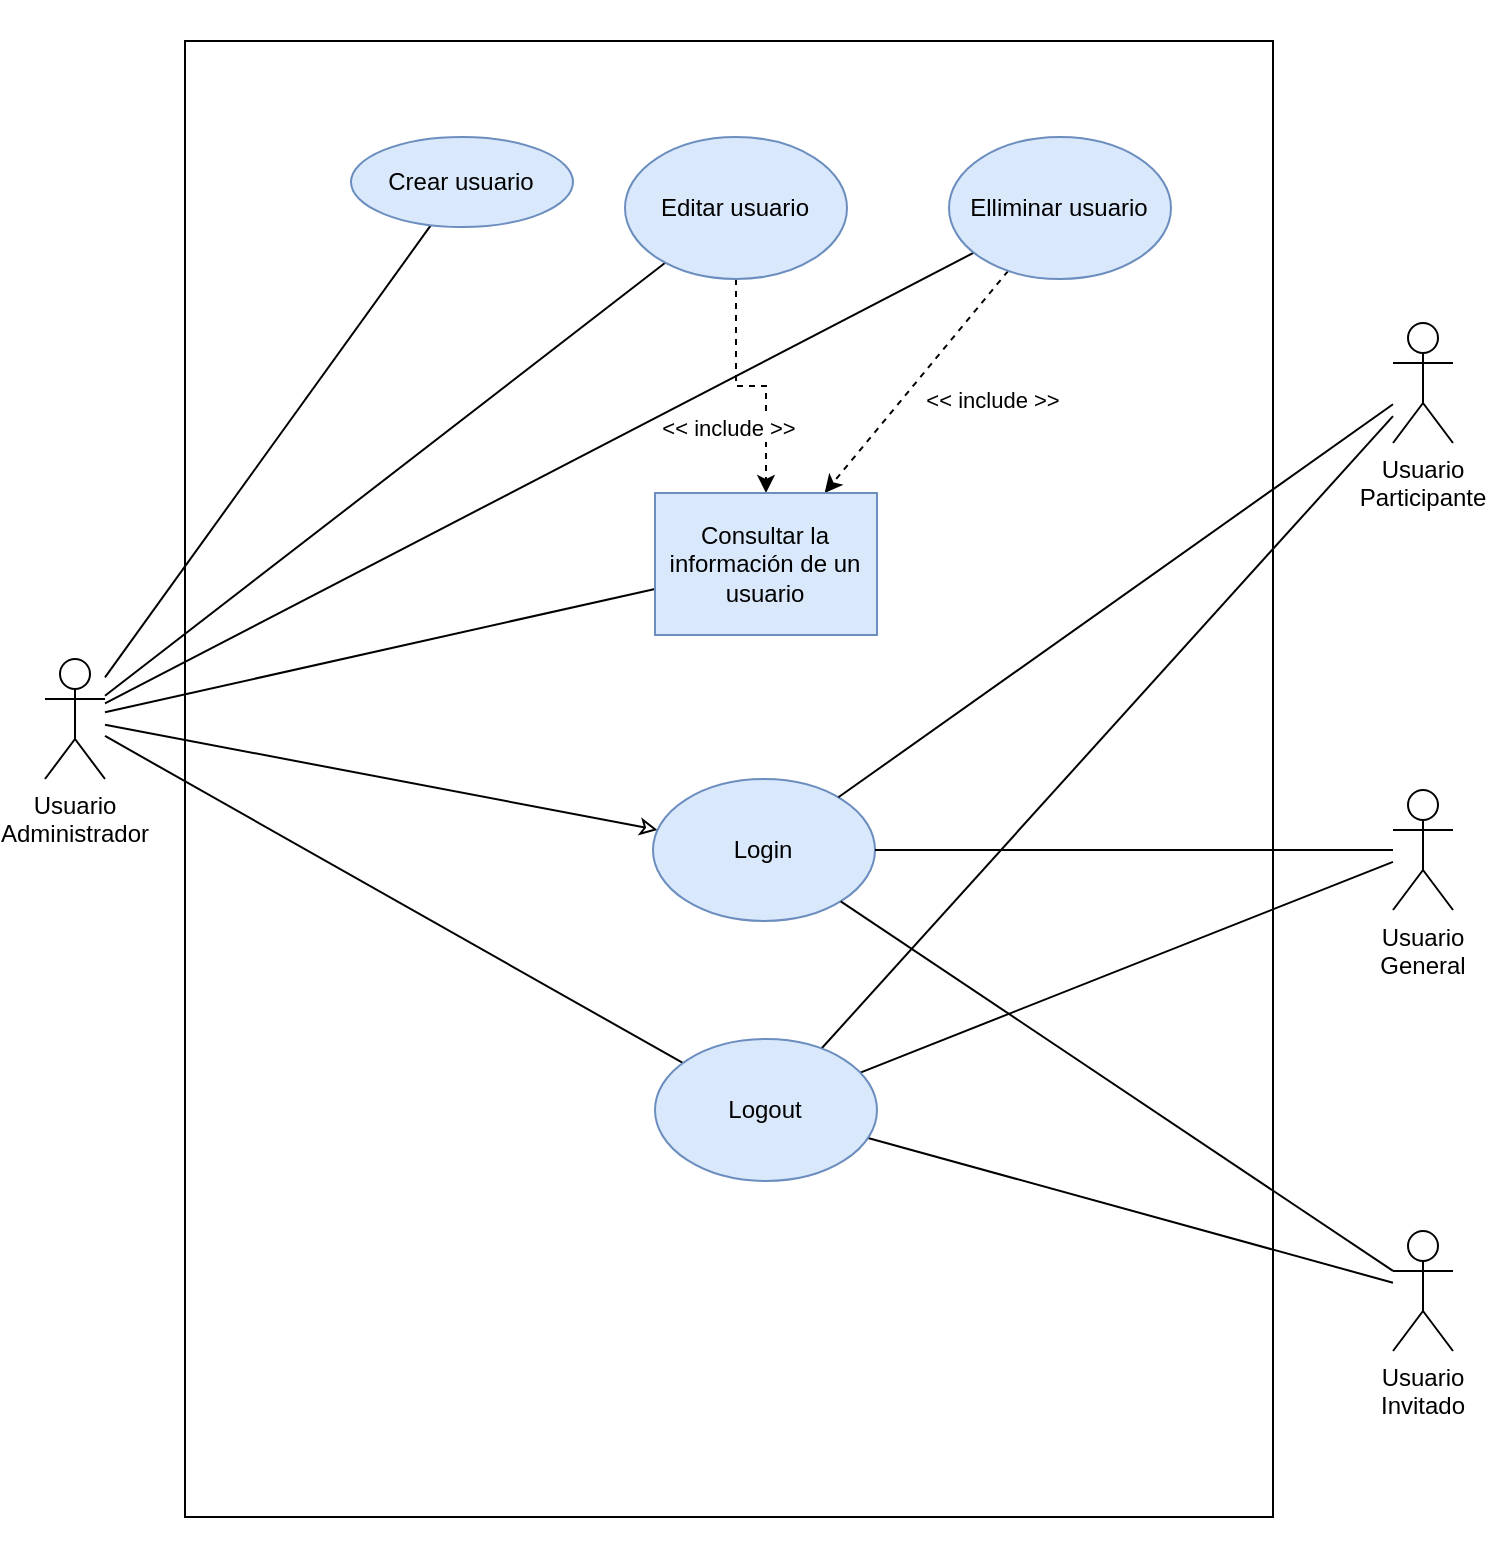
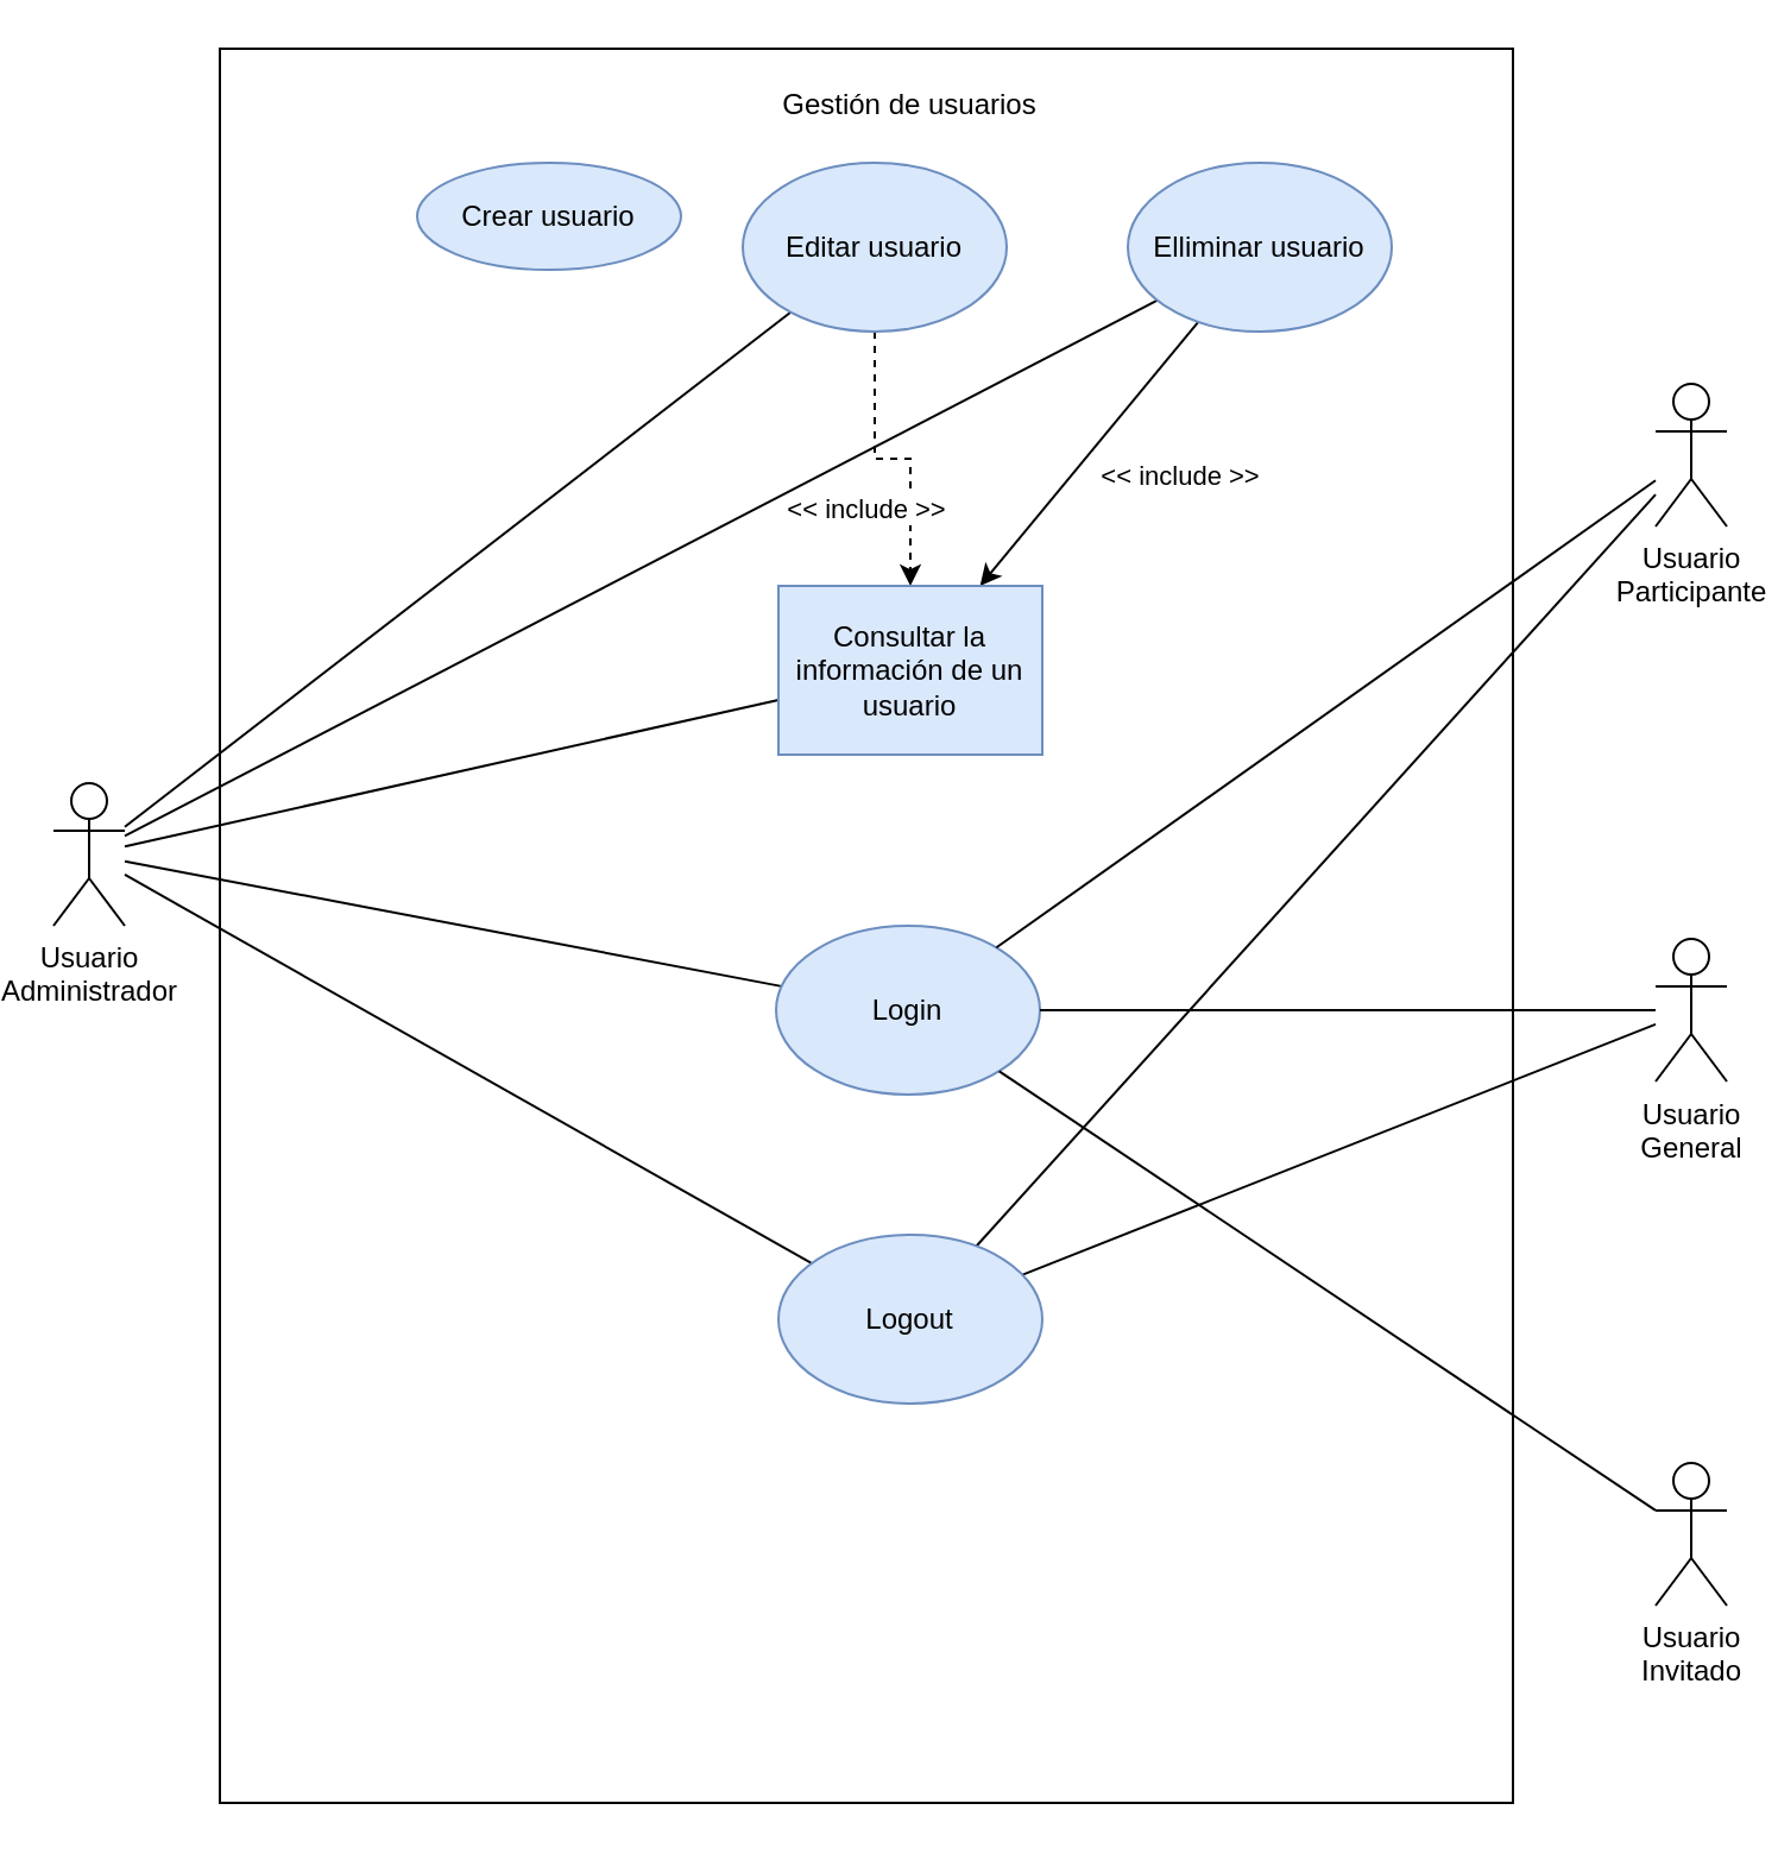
+ <mxCell id="3" value="Gestión de usuarios" style="text;html=1;strokeColor=none;fillColor=none;align=center;verticalAlign=middle;whiteSpace=wrap;rounded=0;" parent="1" vertex="1"><mxGeometry x="157" y="35" width="447" height="18" as="geometry" /></mxCell>
- <mxCell id="14" style="rounded=0;orthogonalLoop=1;jettySize=auto;html=1;dashed=1;" parent="1" source="16" target="28" edge="1"><mxGeometry relative="1" as="geometry" /></mxCell>
+ <mxCell id="14" style="rounded=0;orthogonalLoop=1;jettySize=auto;html=1;dashed=0;" parent="1" source="16" target="28" edge="1"><mxGeometry relative="1" as="geometry" /></mxCell>
- <mxCell id="7" style="edgeStyle=none;rounded=0;orthogonalLoop=1;jettySize=auto;html=1;endArrow=none;endFill=0;" parent="1" source="10" target="21" edge="1"><mxGeometry relative="1" as="geometry" /></mxCell>
- <mxCell id="6" style="edgeStyle=none;rounded=0;orthogonalLoop=1;jettySize=auto;html=1;endArrow=classic;endFill=0;" parent="1" source="10" target="17" edge="1"><mxGeometry relative="1" as="geometry" /></mxCell>
+ <mxCell id="6" style="edgeStyle=none;rounded=0;orthogonalLoop=1;jettySize=auto;html=1;endArrow=none;endFill=0;" parent="1" source="10" target="17" edge="1"><mxGeometry relative="1" as="geometry" /></mxCell>
- <mxCell id="23" style="edgeStyle=none;rounded=0;orthogonalLoop=1;jettySize=auto;html=1;endArrow=none;endFill=0;" parent="1" source="24" target="29" edge="1"><mxGeometry relative="1" as="geometry" /></mxCell>
